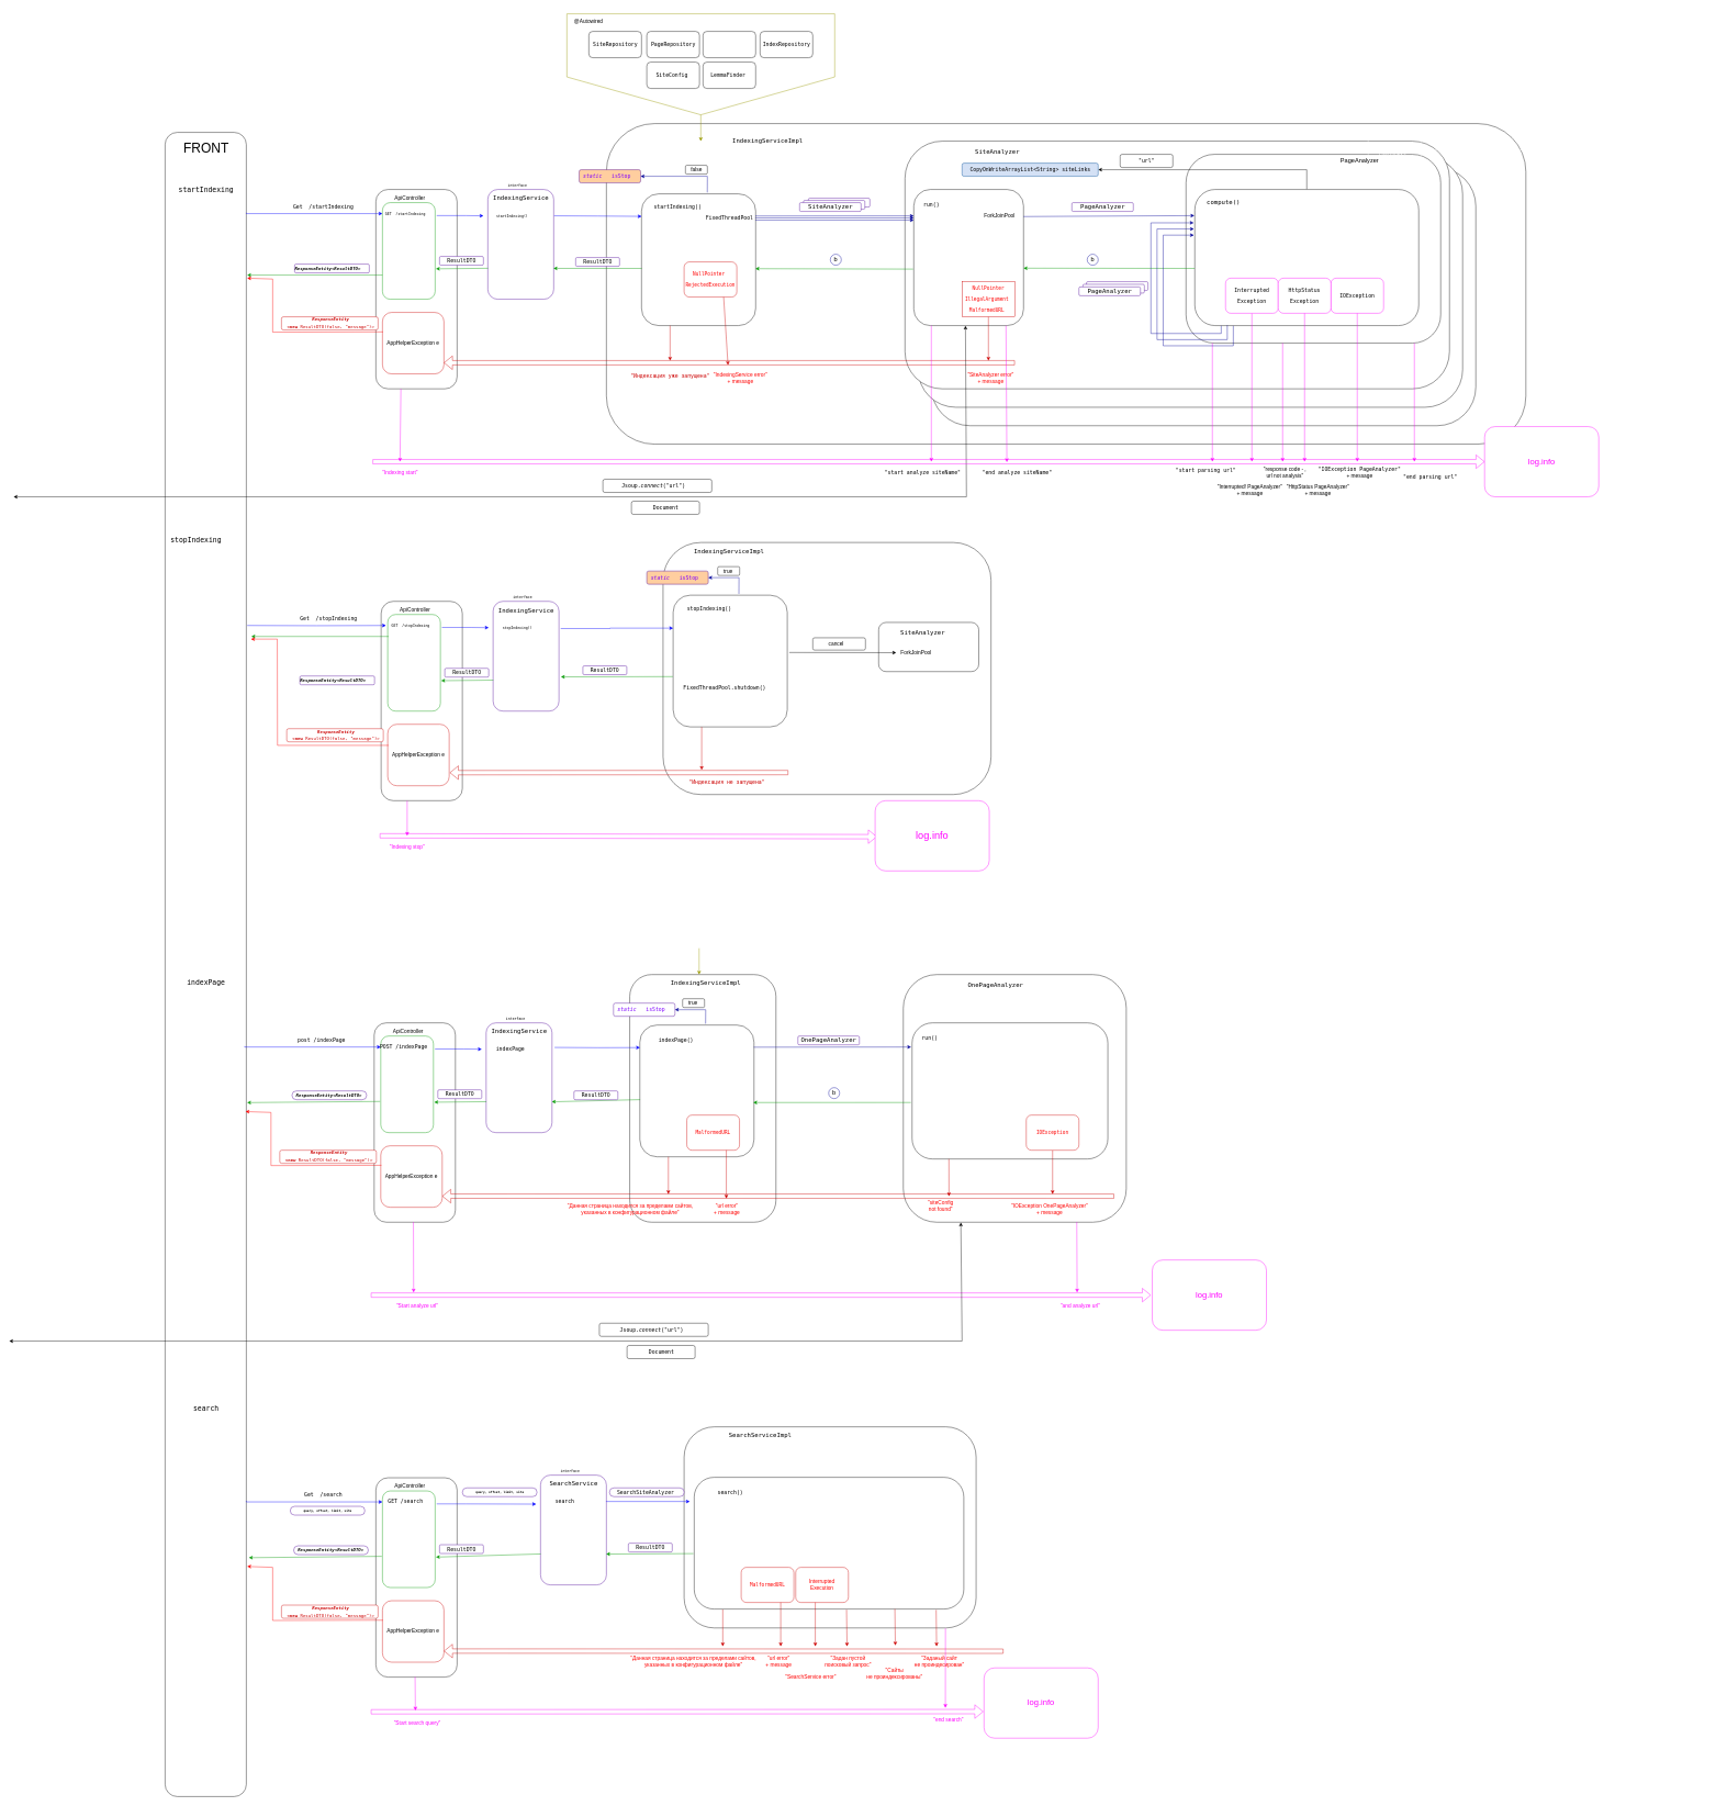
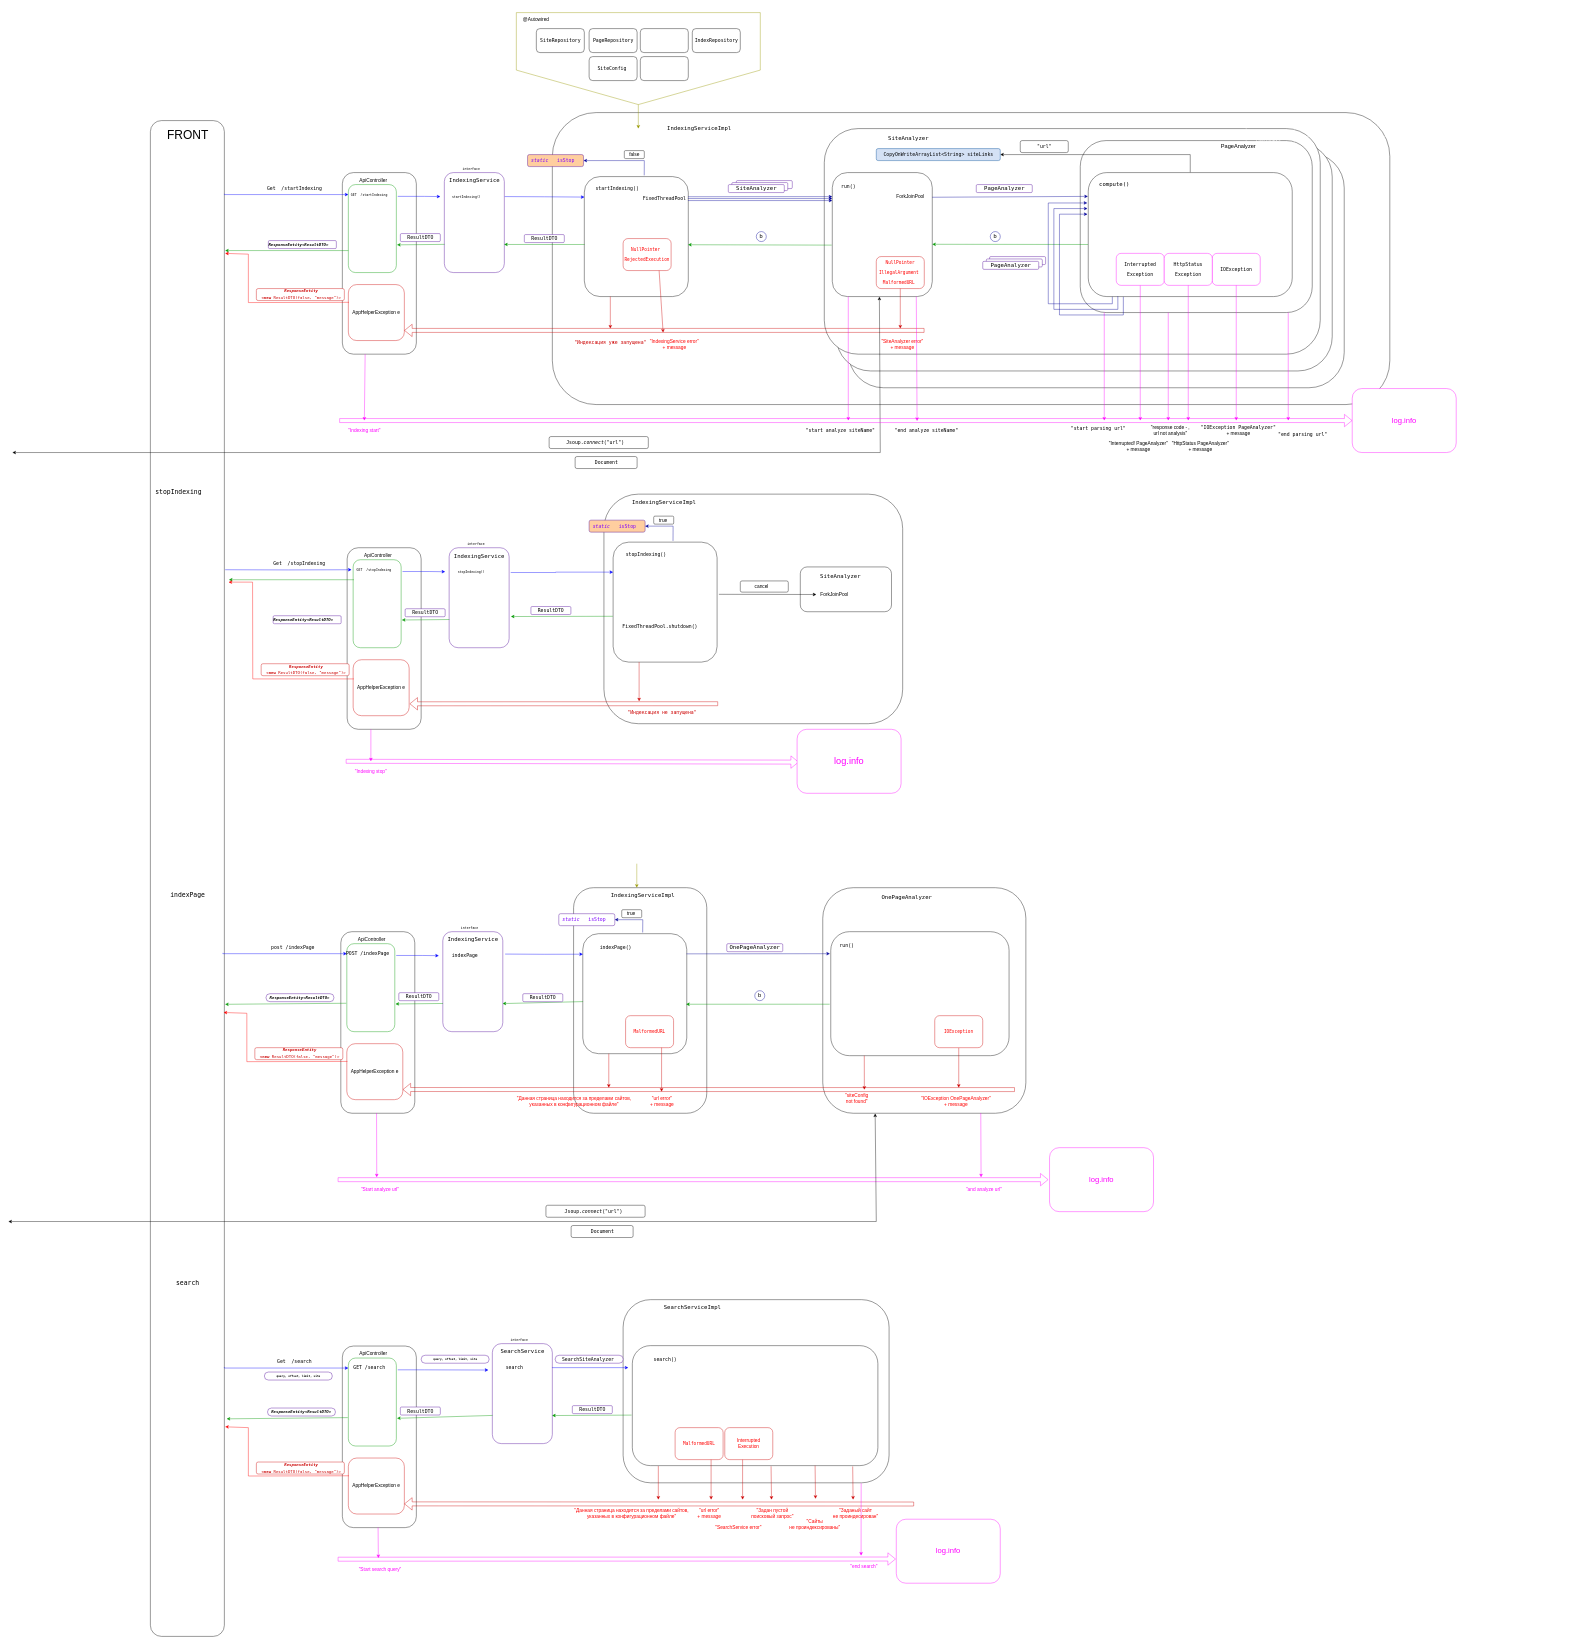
- <mxCell id="74" value="&lt;pre style=&quot;font-family: &amp;quot;jetbrains mono&amp;quot;, monospace;&quot;&gt;LemmaFinder&lt;/pre&gt;" style="text;html=1;align=center;verticalAlign=middle;resizable=0;points=[];autosize=1;strokeColor=none;fillColor=none;fontColor=default;labelBackgroundColor=none;" parent="72" vertex="1"><mxGeometry x="7" y="5" width="100" height="50" as="geometry" /></mxCell>
- <mxCell id="138" value="&lt;pre style=&quot;border-color: var(--border-color); font-family: &amp;quot;jetbrains mono&amp;quot;, monospace; font-size: 16px;&quot;&gt;&lt;font style=&quot;border-color: var(--border-color); font-size: 16px;&quot;&gt;startIndexing&lt;/font&gt;&lt;/pre&gt;" style="text;html=1;align=center;verticalAlign=middle;resizable=0;points=[];autosize=1;strokeColor=none;fillColor=none;fontSize=16;" parent="1" vertex="1"><mxGeometry x="397.5" y="401" width="140" height="60" as="geometry" /></mxCell>
- <mxCell id="89" value="&lt;pre style=&quot;font-family: &amp;quot;JetBrains Mono&amp;quot;, monospace; font-size: 11px;&quot;&gt;NullPointer&lt;/pre&gt;&lt;pre style=&quot;font-family: &amp;quot;JetBrains Mono&amp;quot;, monospace; font-size: 11px;&quot;&gt;IllegalArgument &lt;/pre&gt;&lt;pre style=&quot;font-family: &amp;quot;JetBrains Mono&amp;quot;, monospace; font-size: 11px;&quot;&gt;MalformedURL &lt;/pre&gt;" style="whiteSpace=wrap;html=1;fontSize=11;fontColor=#FF0000;strokeColor=#CC0000;labelBackgroundColor=none;rounded=0;" parent="1" vertex="1"><mxGeometry x="2190" y="641" width="120" height="80" as="geometry" /></mxCell>
+ <mxCell id="89" value="&lt;pre style=&quot;font-family: &amp;quot;JetBrains Mono&amp;quot;, monospace; font-size: 11px;&quot;&gt;NullPointer&lt;/pre&gt;&lt;pre style=&quot;font-family: &amp;quot;JetBrains Mono&amp;quot;, monospace; font-size: 11px;&quot;&gt;IllegalArgument &lt;/pre&gt;&lt;pre style=&quot;font-family: &amp;quot;JetBrains Mono&amp;quot;, monospace; font-size: 11px;&quot;&gt;MalformedURL &lt;/pre&gt;" style="rounded=1;whiteSpace=wrap;html=1;fontSize=11;fontColor=#FF0000;strokeColor=#CC0000;labelBackgroundColor=none;" parent="1" vertex="1"><mxGeometry x="2190" y="641" width="120" height="80" as="geometry" /></mxCell>
